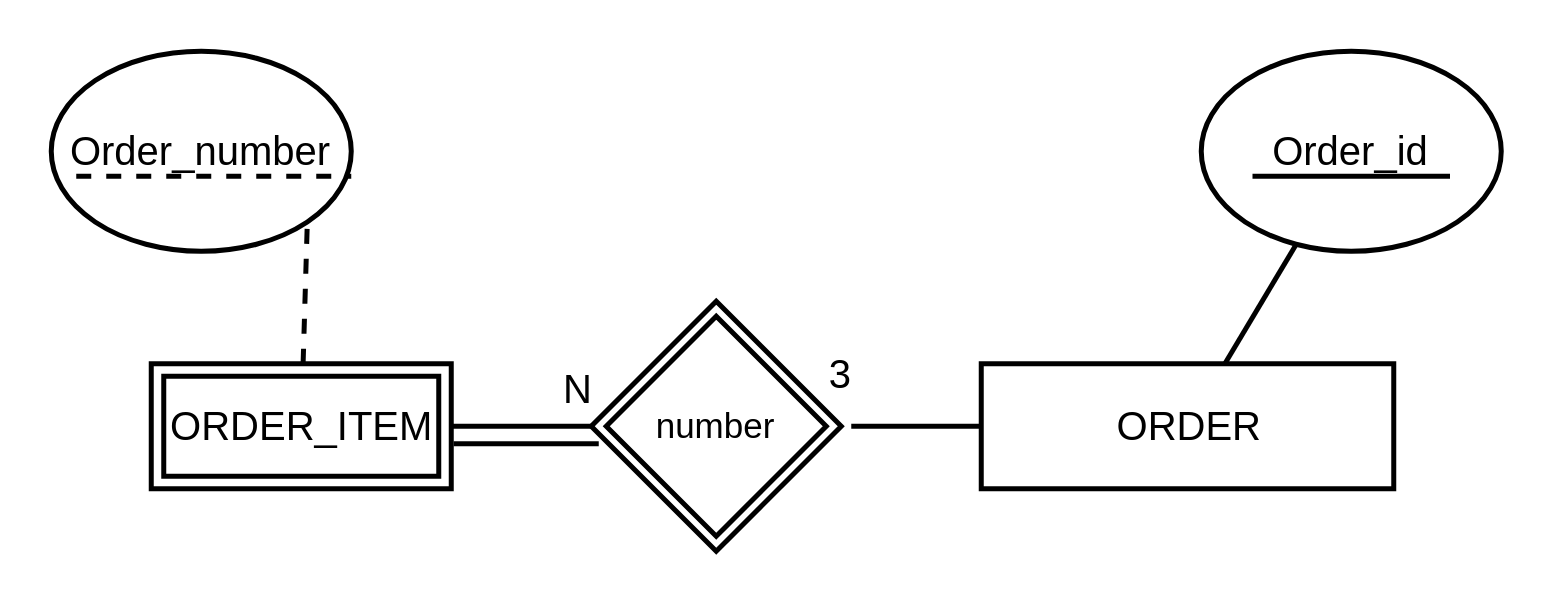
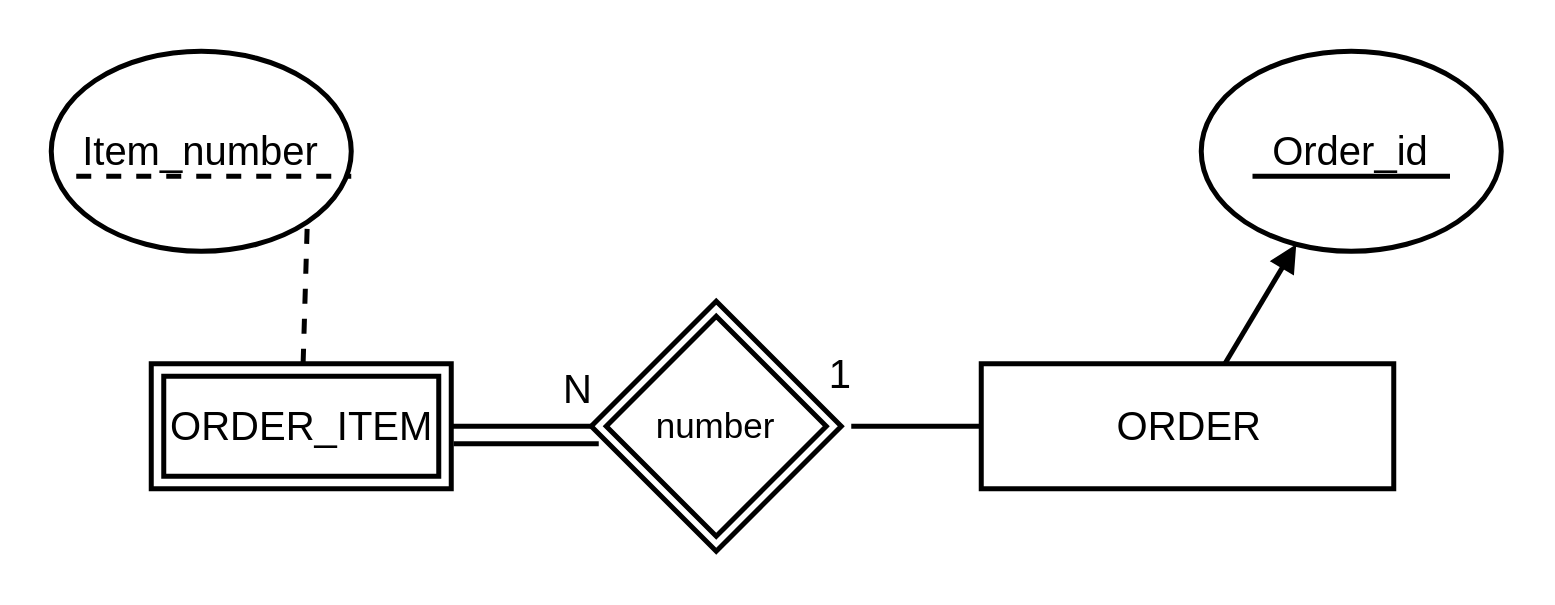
- <mxCell id="9" value="Order_number" style="ellipse;whiteSpace=wrap;html=1;strokeWidth=2;fillColor=none;fontSize=16;" parent="1" vertex="1"><mxGeometry x="20" y="20" width="120" height="80" as="geometry" /></mxCell>
+ <mxCell id="9" value="Item_number" style="ellipse;whiteSpace=wrap;html=1;strokeWidth=2;fillColor=none;fontSize=16;" parent="1" vertex="1"><mxGeometry x="20" y="20" width="120" height="80" as="geometry" /></mxCell>
- <mxCell id="11" value="" style="endArrow=none;html=1;strokeWidth=2;fontSize=16;" parent="1" source="3" target="10" edge="1"><mxGeometry width="50" height="50" relative="1" as="geometry"><mxPoint x="20" y="290" as="sourcePoint" /><mxPoint x="70" y="240" as="targetPoint" /></mxGeometry></mxCell>
+ <mxCell id="11" value="" style="endArrow=block;html=1;strokeWidth=2;fontSize=16;" parent="1" source="3" target="10" edge="1"><mxGeometry width="50" height="50" relative="1" as="geometry"><mxPoint x="20" y="290" as="sourcePoint" /><mxPoint x="70" y="240" as="targetPoint" /></mxGeometry></mxCell>
- <mxCell id="7" value="3" style="text;html=1;strokeColor=none;fillColor=none;align=center;verticalAlign=middle;whiteSpace=wrap;rounded=0;fontSize=16;" parent="1" vertex="1"><mxGeometry x="321" y="139" width="30" height="20" as="geometry" /></mxCell>
+ <mxCell id="7" value="1" style="text;html=1;strokeColor=none;fillColor=none;align=center;verticalAlign=middle;whiteSpace=wrap;rounded=0;fontSize=16;" parent="1" vertex="1"><mxGeometry x="321" y="139" width="30" height="20" as="geometry" /></mxCell>
